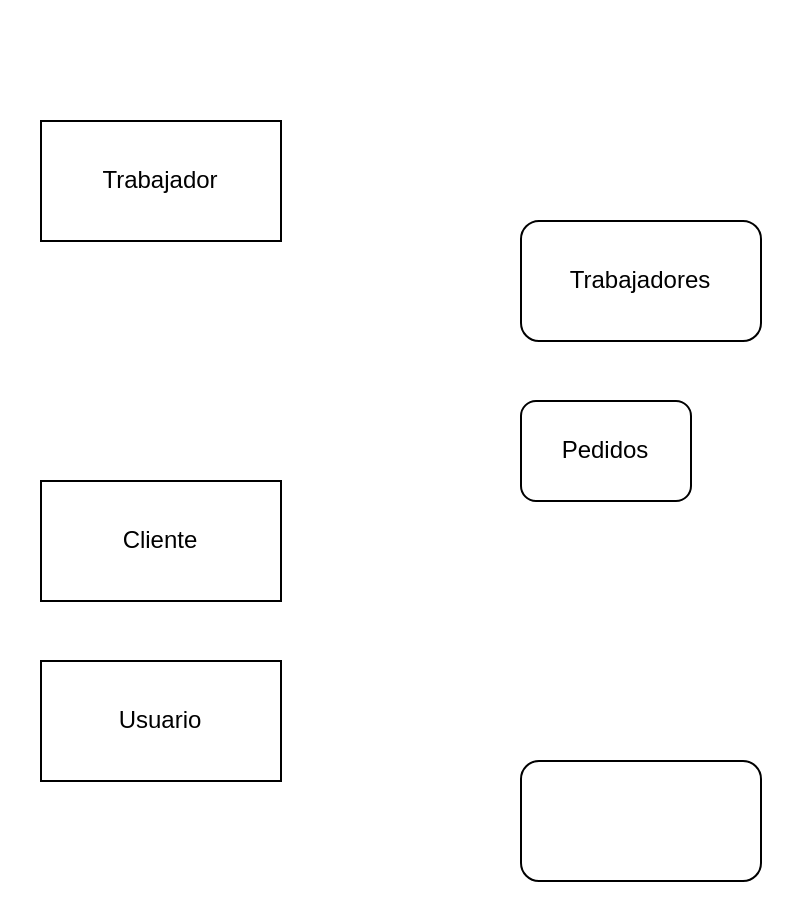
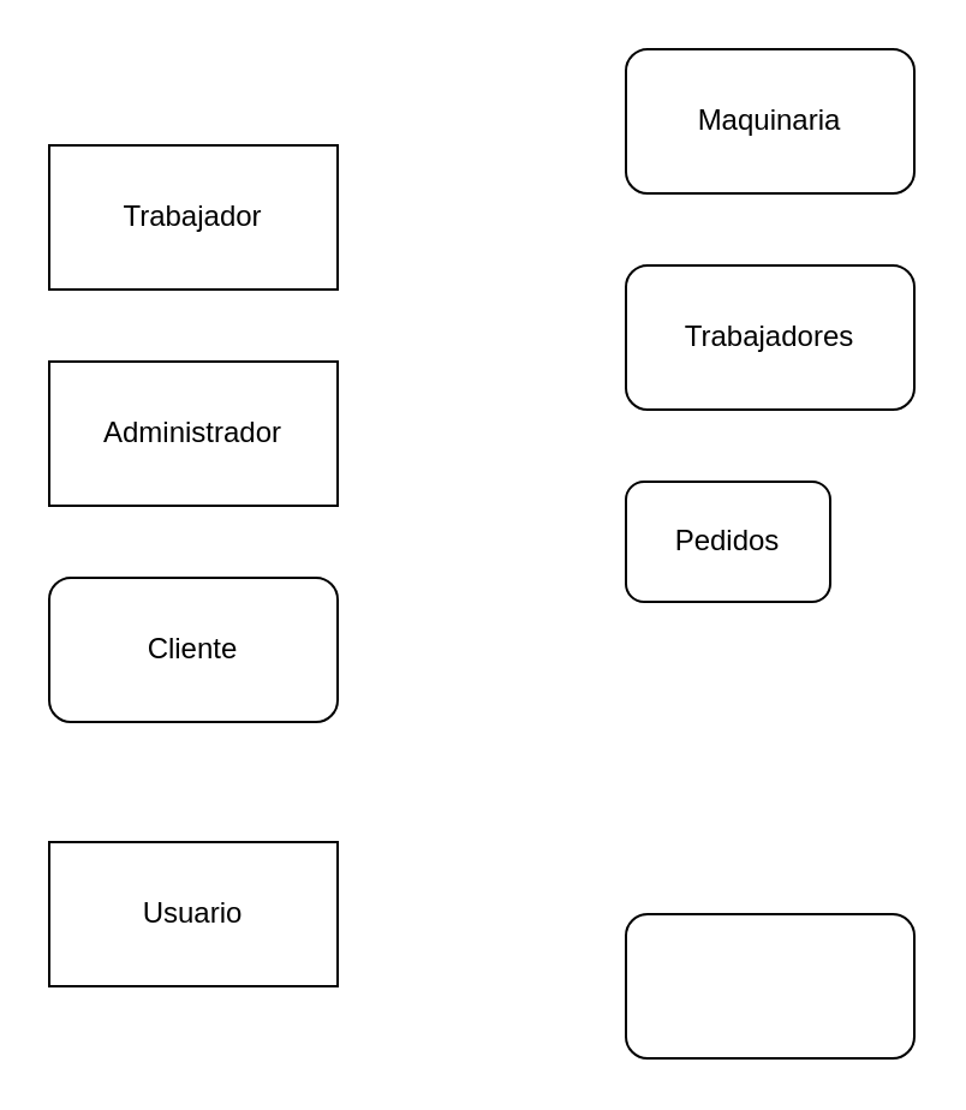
+ <mxCell id="6" value="Maquinaria" style="rounded=1;whiteSpace=wrap;html=1;" vertex="1" parent="1"><mxGeometry x="260" y="20" width="120" height="60" as="geometry" /></mxCell>
+ <mxCell id="2" value="Administrador" style="rounded=0;whiteSpace=wrap;html=1;" vertex="1" parent="1"><mxGeometry x="20" y="150" width="120" height="60" as="geometry" /></mxCell>
- <mxCell id="4" value="Cliente" style="rounded=0;whiteSpace=wrap;html=1;" vertex="1" parent="1"><mxGeometry x="20" y="240" width="120" height="60" as="geometry" /></mxCell>
+ <mxCell id="4" value="Cliente" style="whiteSpace=wrap;html=1;rounded=1;" vertex="1" parent="1"><mxGeometry x="20" y="240" width="120" height="60" as="geometry" /></mxCell>
- <mxCell id="5" value="Usuario" style="rounded=0;whiteSpace=wrap;html=1;" vertex="1" parent="1"><mxGeometry x="20" y="330" width="120" height="60" as="geometry" /></mxCell>
+ <mxCell id="5" value="Usuario" style="rounded=0;whiteSpace=wrap;html=1;" vertex="1" parent="1"><mxGeometry x="20" y="350" width="120" height="60" as="geometry" /></mxCell>
